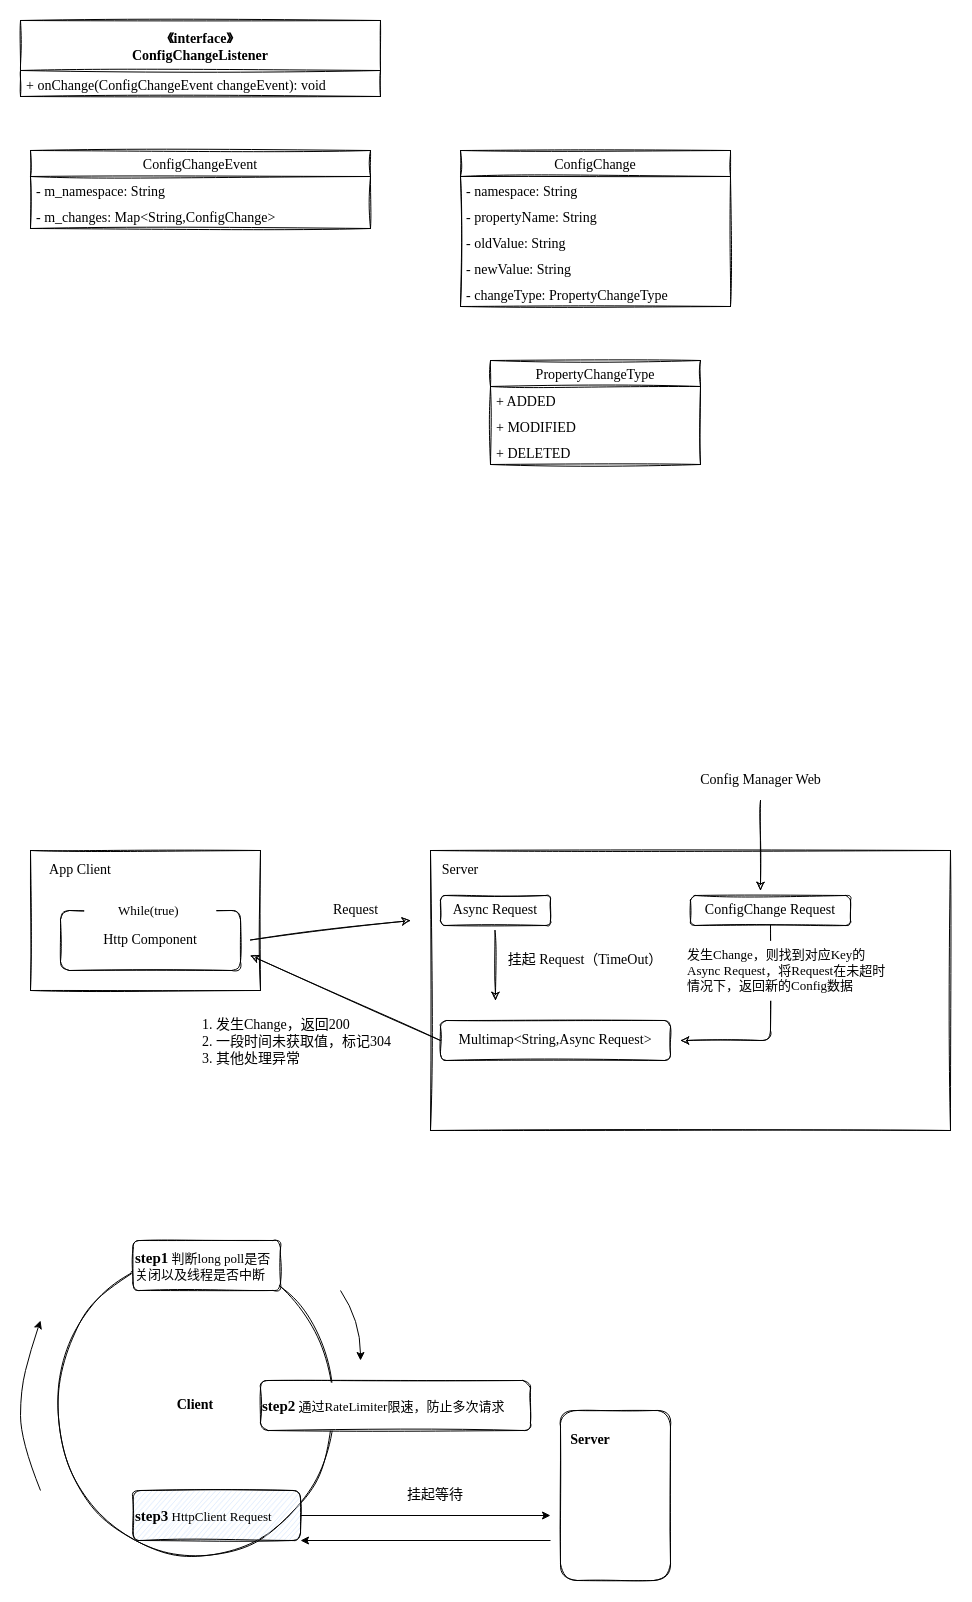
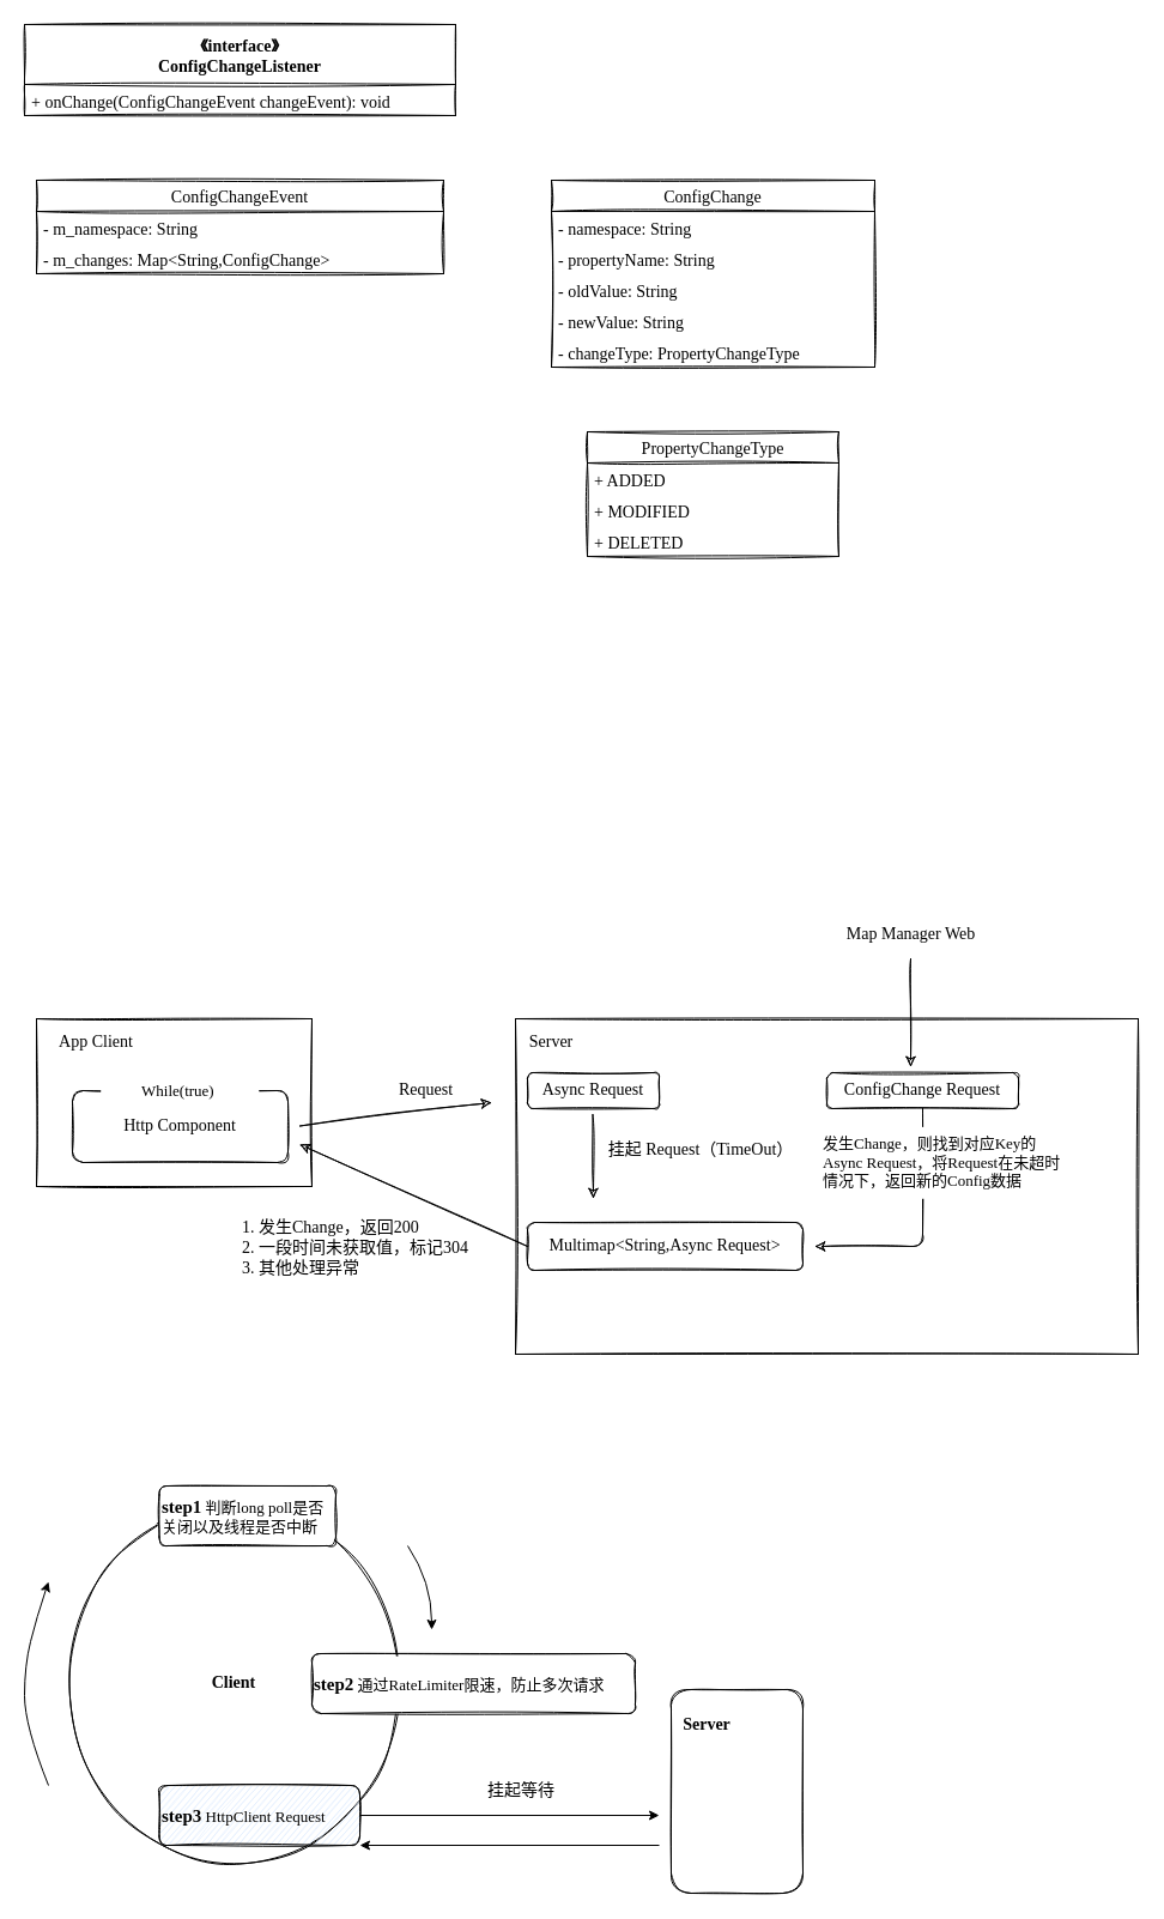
- <mxCell id="31" value="Config Manager Web" style="text;html=1;align=center;verticalAlign=middle;resizable=0;points=[];autosize=1;strokeColor=none;fontSize=14;sketch=1;fontFamily=Comic Sans MS;" vertex="1" parent="1"><mxGeometry x="685" y="770" width="150" height="20" as="geometry" /></mxCell>
+ <mxCell id="31" value="Map Manager Web" style="text;html=1;align=center;verticalAlign=middle;resizable=0;points=[];autosize=1;strokeColor=none;fontSize=14;sketch=1;fontFamily=Comic Sans MS;" vertex="1" parent="1"><mxGeometry x="685" y="770" width="150" height="20" as="geometry" /></mxCell>
